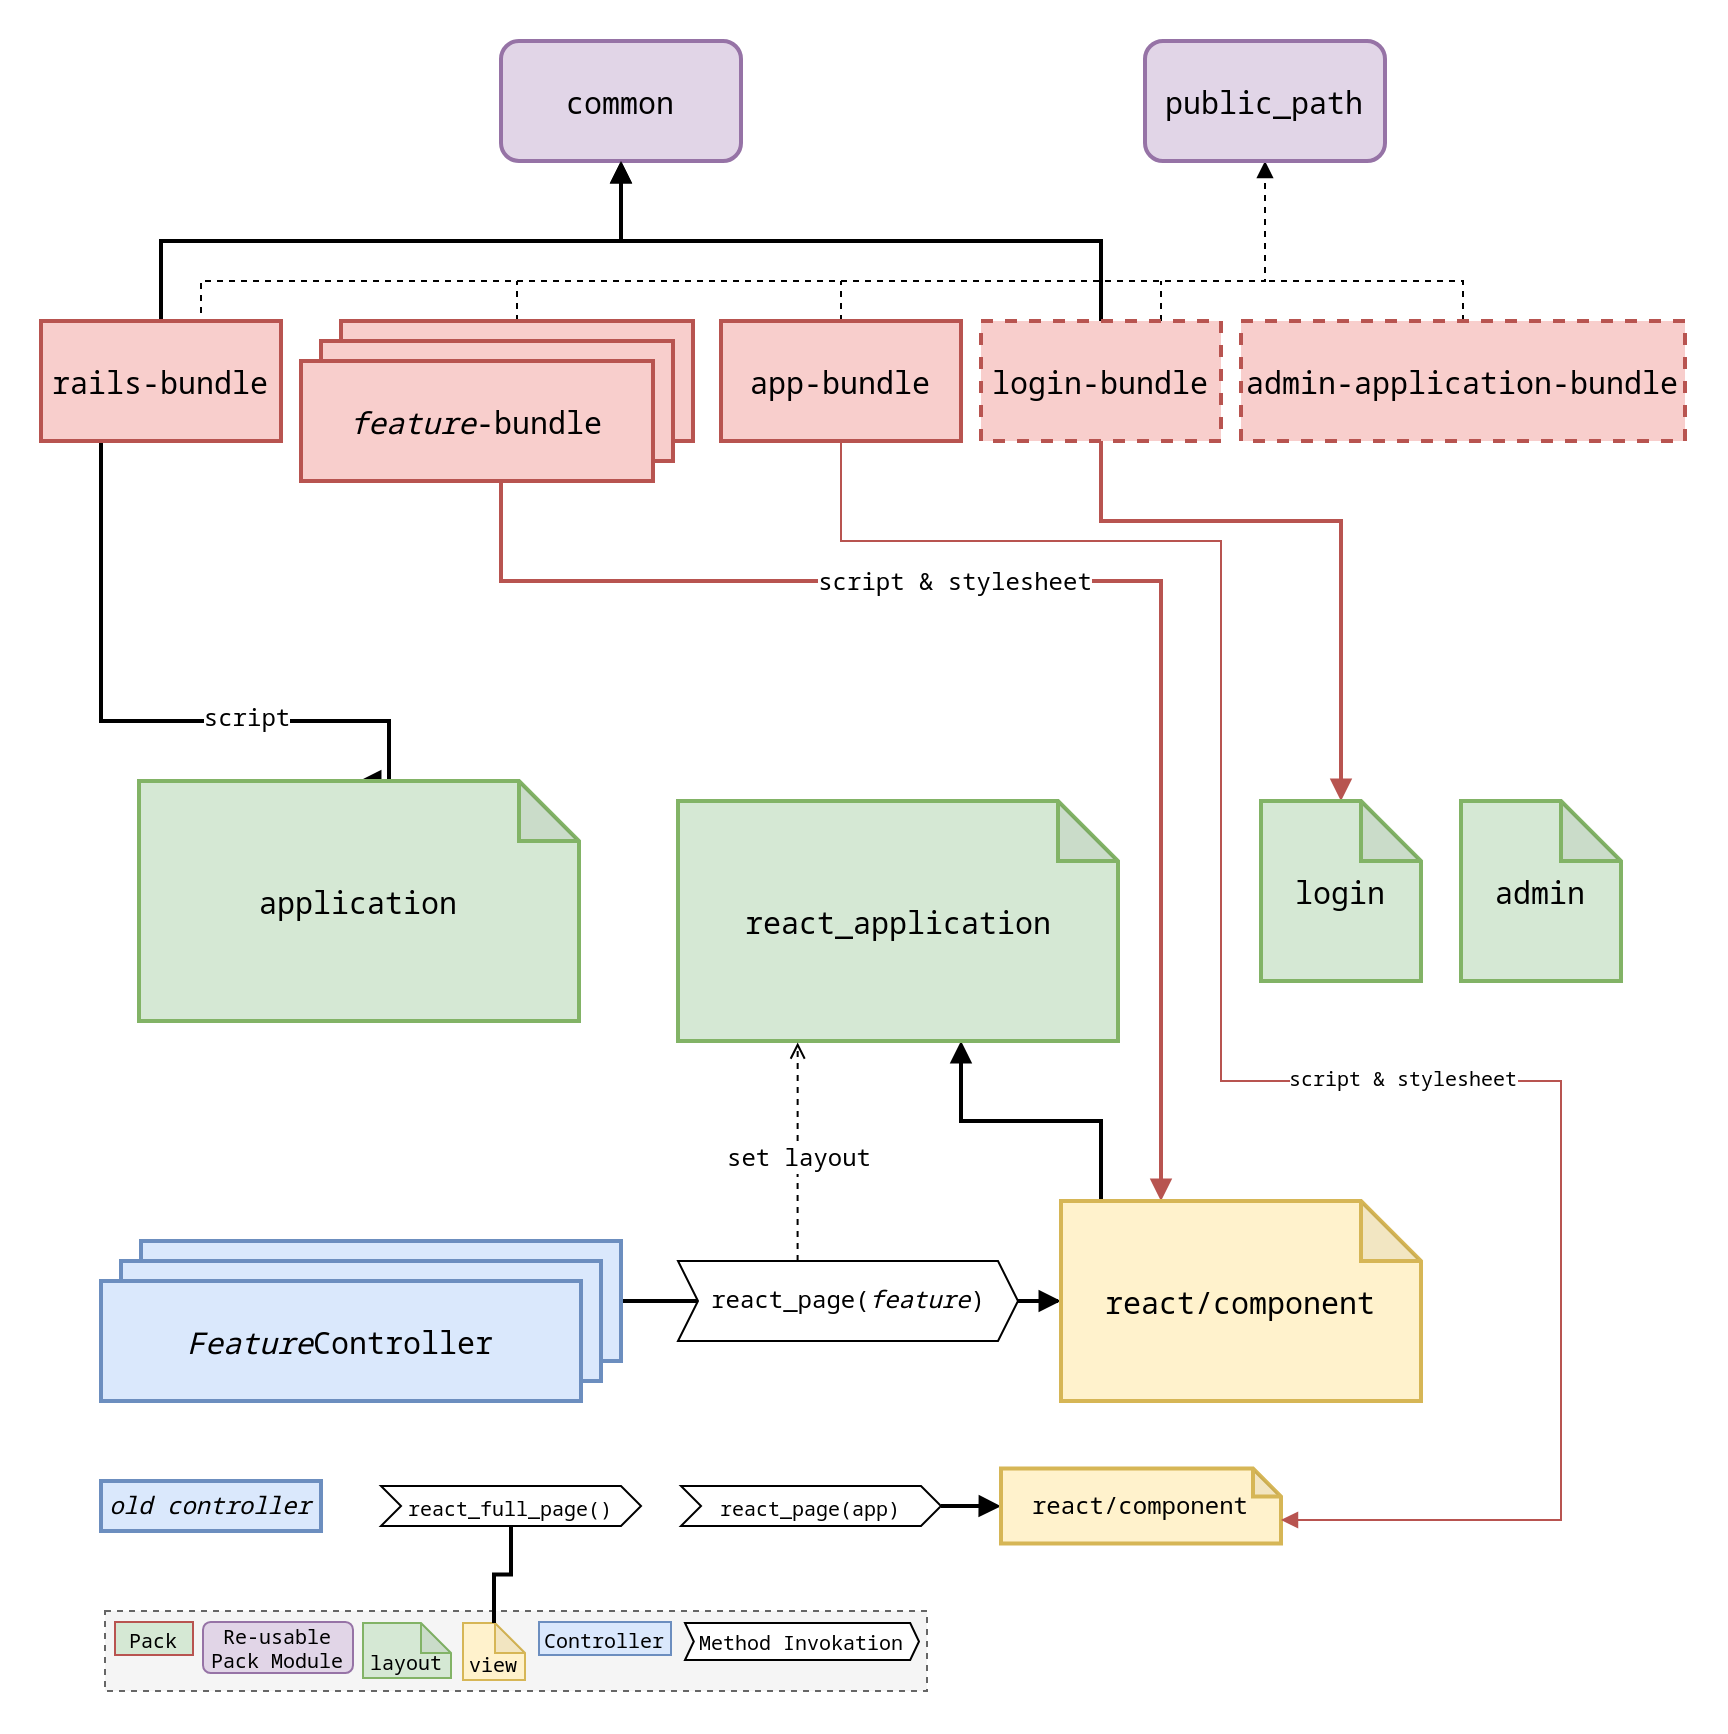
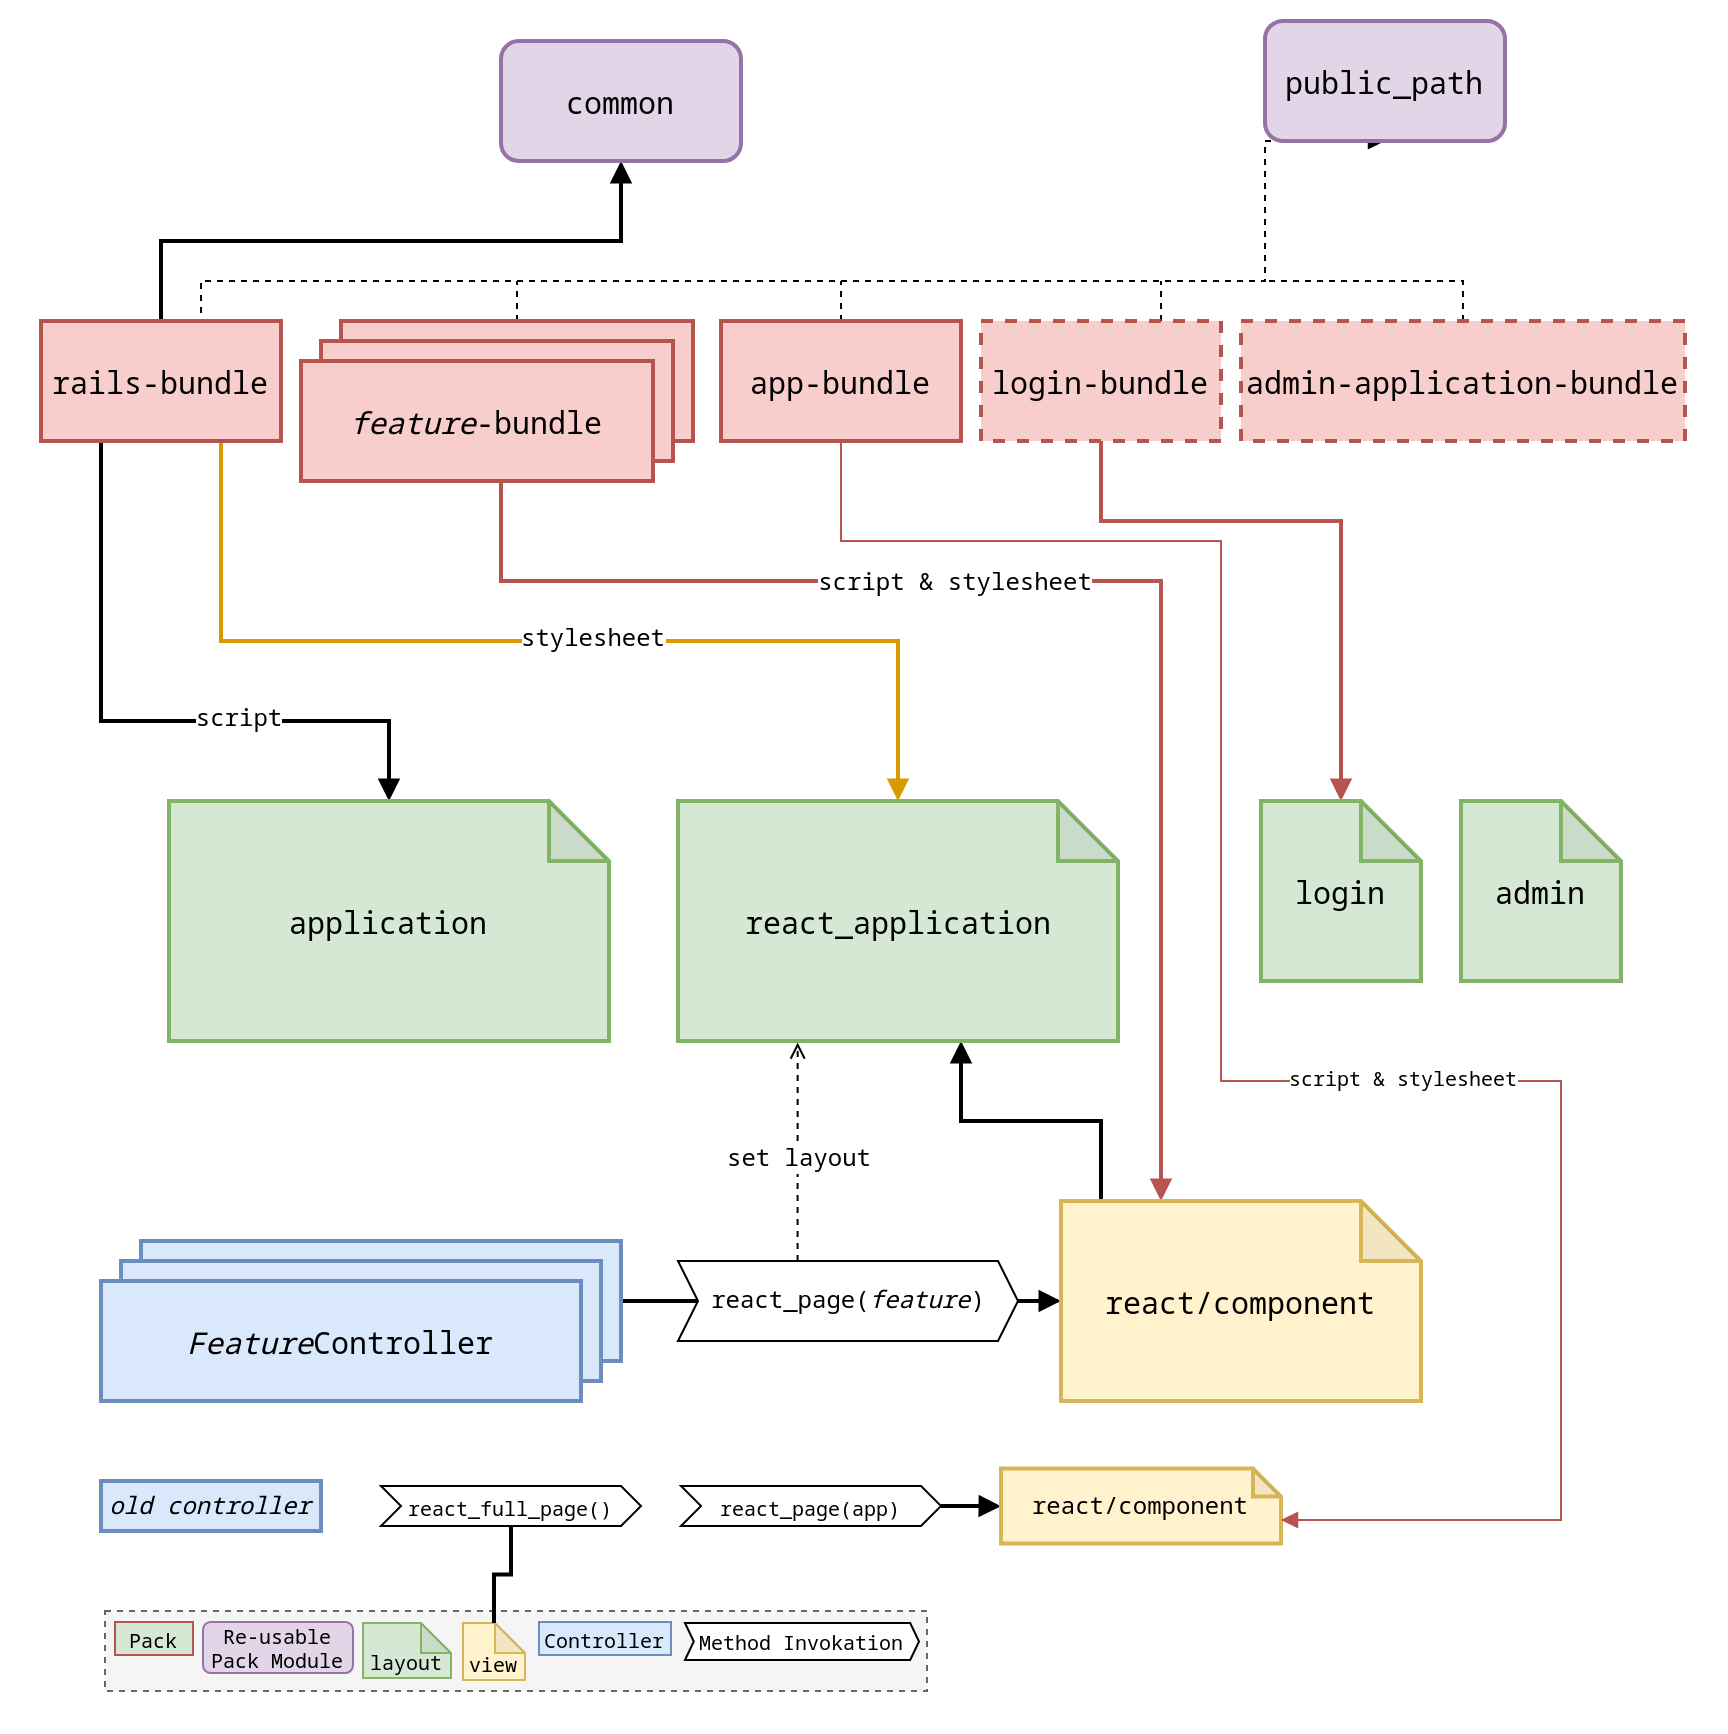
- <mxCell id="11" value="public_path" style="rounded=1;whiteSpace=wrap;html=1;strokeWidth=2;shadow=0;glass=0;sketch=0;fontFamily=Noto Sans Mono;fontSize=15;fontSource=https%3A%2F%2Ffonts.googleapis.com%2Fcss%3Ffamily%3DNoto%2BSans%2BMono;fillColor=#e1d5e7;strokeColor=#9673a6;" vertex="1" parent="1"><mxGeometry x="572" y="20" width="120" height="60" as="geometry" /></mxCell>
+ <mxCell id="11" value="public_path" style="rounded=1;whiteSpace=wrap;html=1;strokeWidth=2;shadow=0;glass=0;sketch=0;fontFamily=Noto Sans Mono;fontSize=15;fontSource=https%3A%2F%2Ffonts.googleapis.com%2Fcss%3Ffamily%3DNoto%2BSans%2BMono;fillColor=#e1d5e7;strokeColor=#9673a6;" vertex="1" parent="1"><mxGeometry x="632" y="10" width="120" height="60" as="geometry" /></mxCell>
- <mxCell id="12" style="edgeStyle=orthogonalEdgeStyle;rounded=0;orthogonalLoop=1;jettySize=auto;html=1;entryX=0.5;entryY=1;entryDx=0;entryDy=0;fontFamily=Noto Sans Mono;fontSource=https%3A%2F%2Ffonts.googleapis.com%2Fcss%3Ffamily%3DNoto%2BSans%2BMono;endArrow=block;endFill=1;exitX=0.5;exitY=0;exitDx=0;exitDy=0;strokeWidth=2;" edge="1" parent="1" source="15" target="10"><mxGeometry relative="1" as="geometry"><Array as="points"><mxPoint x="550" y="120" /><mxPoint x="310" y="120" /></Array></mxGeometry></mxCell>
+ <mxCell id="5" style="edgeStyle=orthogonalEdgeStyle;rounded=0;jumpStyle=none;jumpSize=10;orthogonalLoop=1;jettySize=auto;html=1;exitX=0.75;exitY=1;exitDx=0;exitDy=0;entryX=0.5;entryY=0;entryDx=0;entryDy=0;entryPerimeter=0;fontFamily=Noto Sans Mono;fontSource=https%3A%2F%2Ffonts.googleapis.com%2Fcss%3Ffamily%3DNoto%2BSans%2BMono;fontSize=12;endArrow=block;endFill=1;strokeWidth=2;fillColor=#ffe6cc;strokeColor=#d79b00;" edge="1" parent="1" source="9" target="22"><mxGeometry relative="1" as="geometry"><Array as="points"><mxPoint x="110" y="320" /><mxPoint x="449" y="320" /><mxPoint x="449" y="400" /></Array></mxGeometry></mxCell>
+ <mxCell id="6" value="stylesheet" style="edgeLabel;html=1;align=center;verticalAlign=middle;resizable=0;points=[];fontSize=12;fontFamily=Noto Sans Mono;" vertex="1" connectable="0" parent="5"><mxGeometry x="0.182" relative="1" as="geometry"><mxPoint x="-21" y="-2" as="offset" /></mxGeometry></mxCell>
- <mxCell id="20" value="&lt;font style=&quot;font-size: 15px;&quot;&gt;application&lt;/font&gt;" style="shape=note;whiteSpace=wrap;html=1;backgroundOutline=1;darkOpacity=0.05;rounded=0;fontFamily=Noto Sans Mono;fontSource=https%3A%2F%2Ffonts.googleapis.com%2Fcss%3Ffamily%3DNoto%2BSans%2BMono;strokeWidth=2;fillColor=#d5e8d4;strokeColor=#82b366;fontSize=15;" vertex="1" parent="1"><mxGeometry x="69" y="390" width="220" height="120" as="geometry" /></mxCell>
+ <mxCell id="20" value="&lt;font style=&quot;font-size: 15px;&quot;&gt;application&lt;/font&gt;" style="shape=note;whiteSpace=wrap;html=1;backgroundOutline=1;darkOpacity=0.05;rounded=0;fontFamily=Noto Sans Mono;fontSource=https%3A%2F%2Ffonts.googleapis.com%2Fcss%3Ffamily%3DNoto%2BSans%2BMono;strokeWidth=2;fillColor=#d5e8d4;strokeColor=#82b366;fontSize=15;" vertex="1" parent="1"><mxGeometry x="84" y="400" width="220" height="120" as="geometry" /></mxCell>
